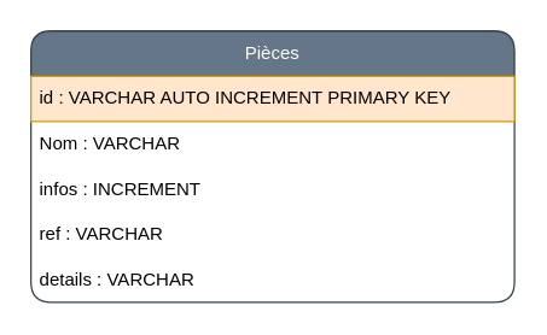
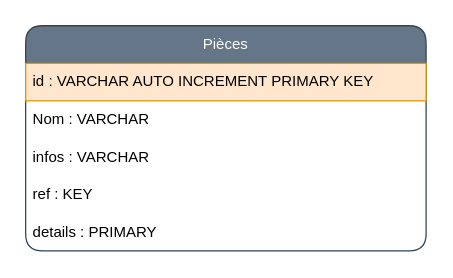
- <mxCell id="5" value="infos : INCREMENT" style="text;strokeColor=none;fillColor=none;align=left;verticalAlign=middle;spacingLeft=4;spacingRight=4;overflow=hidden;points=[[0,0.5],[1,0.5]];portConstraint=eastwest;rotatable=0;whiteSpace=wrap;html=1;rounded=1;" vertex="1" parent="2"><mxGeometry y="90" width="320" height="30" as="geometry" /></mxCell>
+ <mxCell id="5" value="infos : VARCHAR" style="text;strokeColor=none;fillColor=none;align=left;verticalAlign=middle;spacingLeft=4;spacingRight=4;overflow=hidden;points=[[0,0.5],[1,0.5]];portConstraint=eastwest;rotatable=0;whiteSpace=wrap;html=1;rounded=1;" vertex="1" parent="2"><mxGeometry y="90" width="320" height="30" as="geometry" /></mxCell>
- <mxCell id="6" value="ref : VARCHAR" style="text;strokeColor=none;fillColor=none;align=left;verticalAlign=middle;spacingLeft=4;spacingRight=4;overflow=hidden;points=[[0,0.5],[1,0.5]];portConstraint=eastwest;rotatable=0;whiteSpace=wrap;html=1;rounded=1;" vertex="1" parent="2"><mxGeometry y="120" width="320" height="30" as="geometry" /></mxCell>
+ <mxCell id="6" value="ref : KEY" style="text;strokeColor=none;fillColor=none;align=left;verticalAlign=middle;spacingLeft=4;spacingRight=4;overflow=hidden;points=[[0,0.5],[1,0.5]];portConstraint=eastwest;rotatable=0;whiteSpace=wrap;html=1;rounded=1;" vertex="1" parent="2"><mxGeometry y="120" width="320" height="30" as="geometry" /></mxCell>
- <mxCell id="7" value="details : VARCHAR" style="text;strokeColor=none;fillColor=none;align=left;verticalAlign=middle;spacingLeft=4;spacingRight=4;overflow=hidden;points=[[0,0.5],[1,0.5]];portConstraint=eastwest;rotatable=0;whiteSpace=wrap;html=1;rounded=1;" vertex="1" parent="2"><mxGeometry y="150" width="320" height="30" as="geometry" /></mxCell>
+ <mxCell id="7" value="details : PRIMARY" style="text;strokeColor=none;fillColor=none;align=left;verticalAlign=middle;spacingLeft=4;spacingRight=4;overflow=hidden;points=[[0,0.5],[1,0.5]];portConstraint=eastwest;rotatable=0;whiteSpace=wrap;html=1;rounded=1;" vertex="1" parent="2"><mxGeometry y="150" width="320" height="30" as="geometry" /></mxCell>
